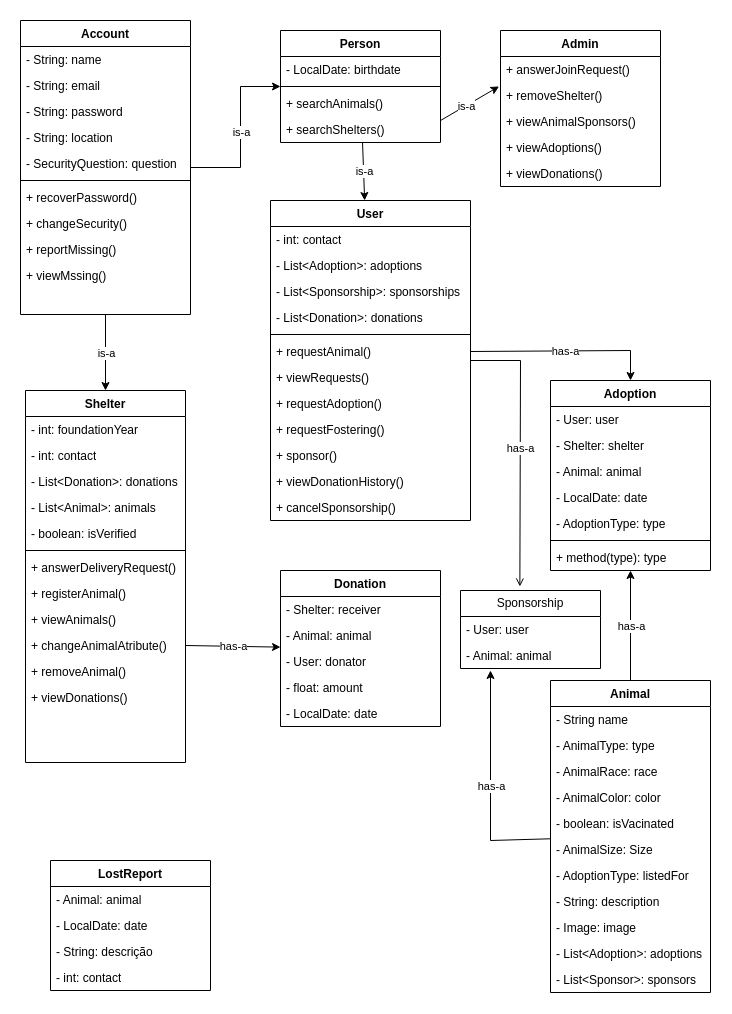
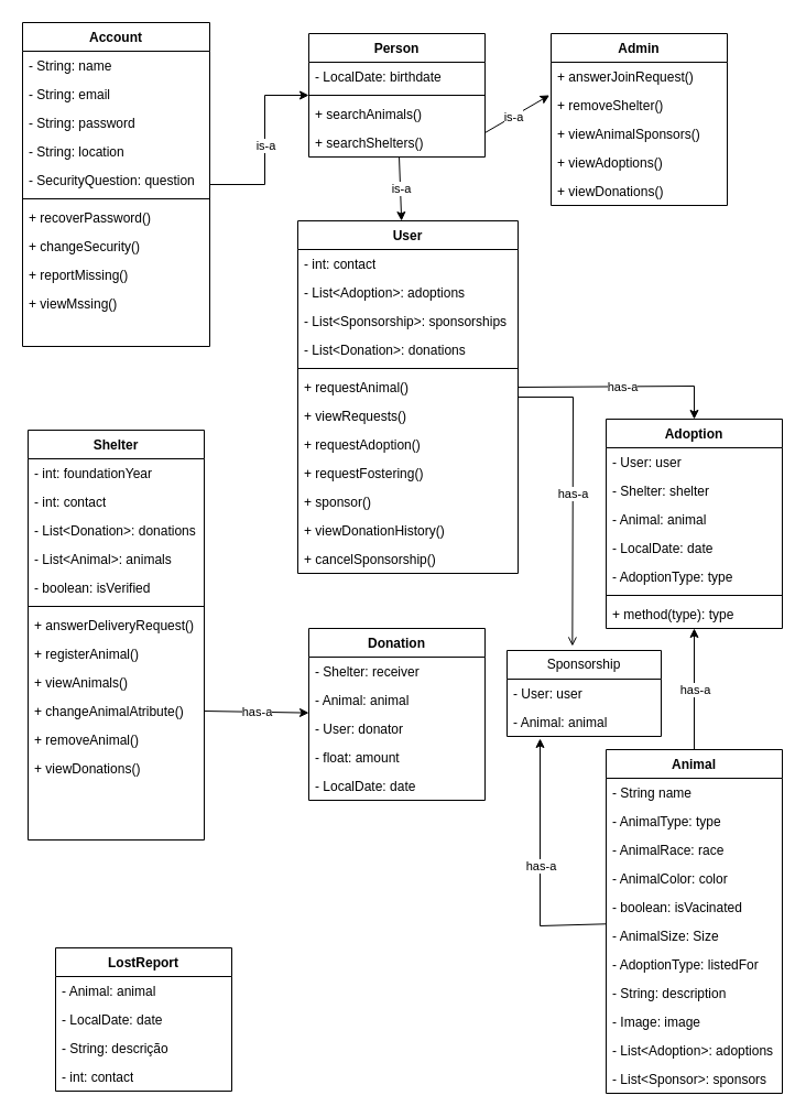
- <mxCell id="84" value="" style="endArrow=classic;html=1;rounded=0;" edge="1" parent="1" source="2" target="14"><mxGeometry relative="1" as="geometry"><mxPoint x="50" y="346.57" as="sourcePoint" /><mxPoint x="150" y="346.57" as="targetPoint" /></mxGeometry></mxCell>
- <mxCell id="85" value="is-a" style="edgeLabel;resizable=0;html=1;;align=center;verticalAlign=middle;" connectable="0" vertex="1" parent="84"><mxGeometry relative="1" as="geometry" /></mxCell>
